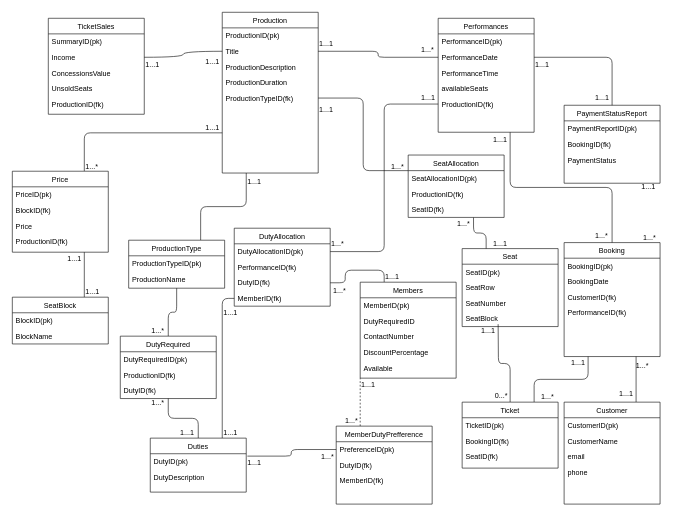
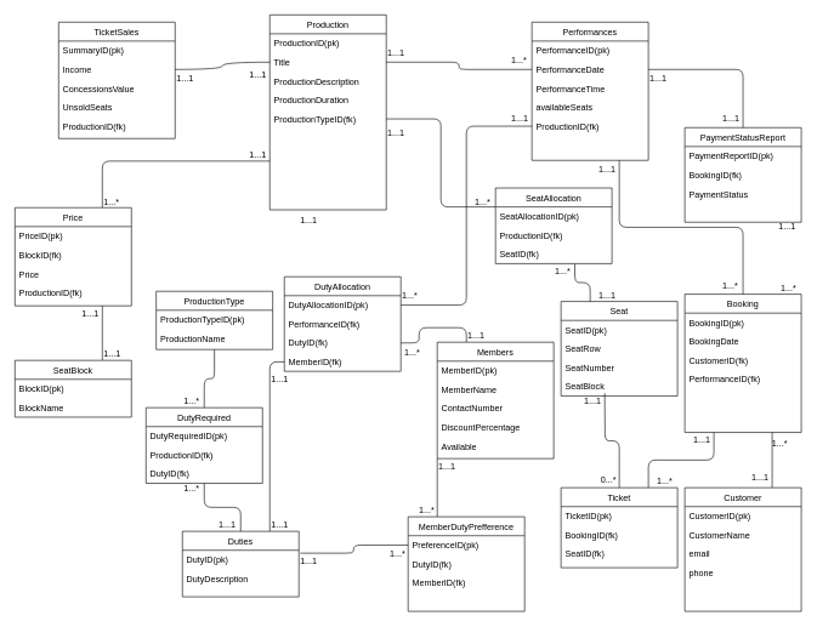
- <mxCell id="119" style="edgeStyle=orthogonalEdgeStyle;rounded=1;orthogonalLoop=1;jettySize=auto;html=1;exitX=0.75;exitY=0;exitDx=0;exitDy=0;entryX=0.25;entryY=1;entryDx=0;entryDy=0;curved=0;endArrow=none;endFill=0;" parent="1" source="120" target="12" edge="1"><mxGeometry relative="1" as="geometry" /></mxCell>
- <mxCell id="56" value="DutyRequiredID" style="text;align=left;verticalAlign=top;spacingLeft=4;spacingRight=4;overflow=hidden;rotatable=0;points=[[0,0.5],[1,0.5]];portConstraint=eastwest;rounded=0;shadow=0;html=0;" parent="54" vertex="1"><mxGeometry y="52" width="160" height="26" as="geometry" /></mxCell>
+ <mxCell id="56" value="MemberName" style="text;align=left;verticalAlign=top;spacingLeft=4;spacingRight=4;overflow=hidden;rotatable=0;points=[[0,0.5],[1,0.5]];portConstraint=eastwest;rounded=0;shadow=0;html=0;" parent="54" vertex="1"><mxGeometry y="52" width="160" height="26" as="geometry" /></mxCell>
- <mxCell id="127" style="edgeStyle=orthogonalEdgeStyle;rounded=1;orthogonalLoop=1;jettySize=auto;html=1;exitX=0.25;exitY=0;exitDx=0;exitDy=0;entryX=0;entryY=1;entryDx=0;entryDy=0;curved=0;endArrow=none;endFill=0;dashed=1;" parent="1" source="128" target="54" edge="1"><mxGeometry relative="1" as="geometry" /></mxCell>
+ <mxCell id="127" style="edgeStyle=orthogonalEdgeStyle;rounded=1;orthogonalLoop=1;jettySize=auto;html=1;exitX=0.25;exitY=0;exitDx=0;exitDy=0;entryX=0;entryY=1;entryDx=0;entryDy=0;curved=0;endArrow=none;endFill=0;" parent="1" source="128" target="54" edge="1"><mxGeometry relative="1" as="geometry" /></mxCell>
